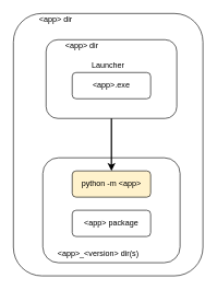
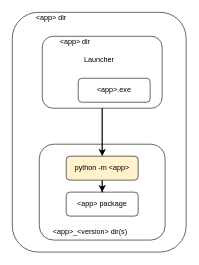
- <mxCell id="5" value="&amp;lt;app&amp;gt;.exe" style="rounded=1;whiteSpace=wrap;html=1;fontSize=12;glass=0;strokeWidth=1;shadow=0;" parent="1" vertex="1"><mxGeometry x="110" y="110" width="120" height="40" as="geometry" /></mxCell>
+ <mxCell id="5" value="&amp;lt;app&amp;gt;.exe" style="rounded=1;whiteSpace=wrap;html=1;fontSize=12;glass=0;strokeWidth=1;shadow=0;" parent="1" vertex="1"><mxGeometry x="130" y="130" width="120" height="40" as="geometry" /></mxCell>
+ <mxCell id="14" value="" style="edgeStyle=orthogonalEdgeStyle;rounded=0;orthogonalLoop=1;jettySize=auto;html=1;strokeWidth=2;entryX=0.5;entryY=0;entryDx=0;entryDy=0;" edge="1" parent="11" source="12" target="13"><mxGeometry relative="1" as="geometry"><mxPoint x="310" y="290" as="sourcePoint" /><mxPoint x="310" y="390" as="targetPoint" /></mxGeometry></mxCell>
